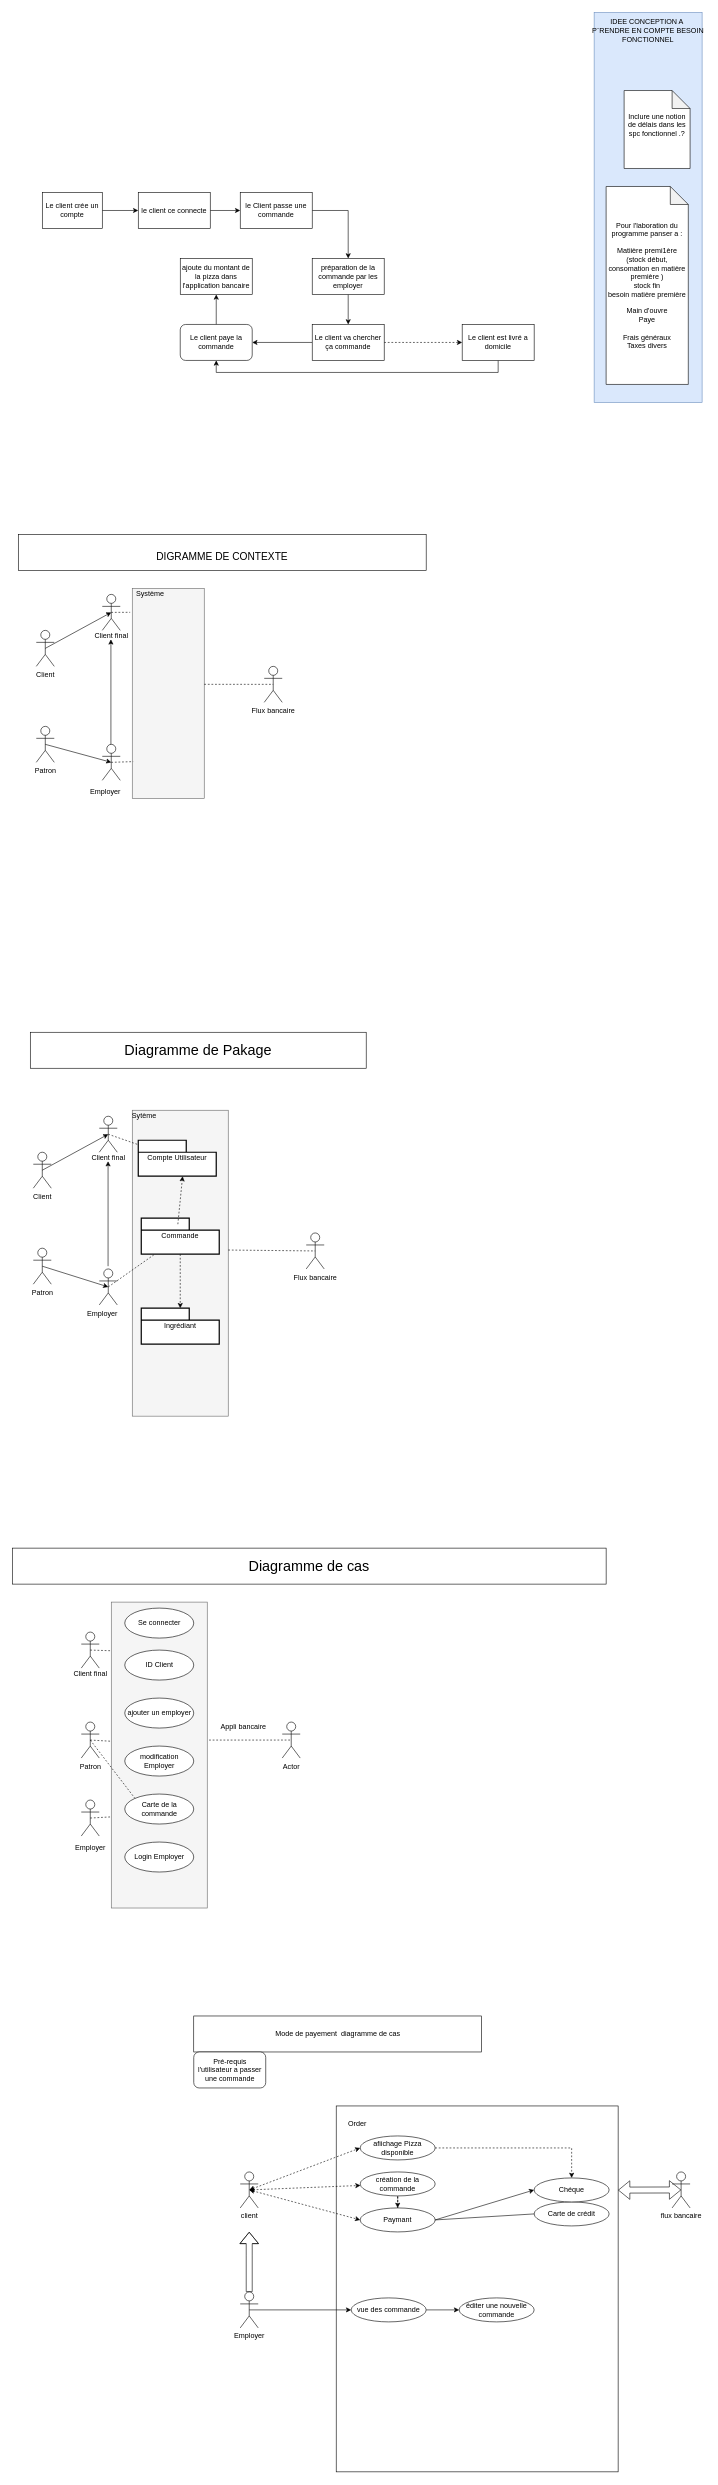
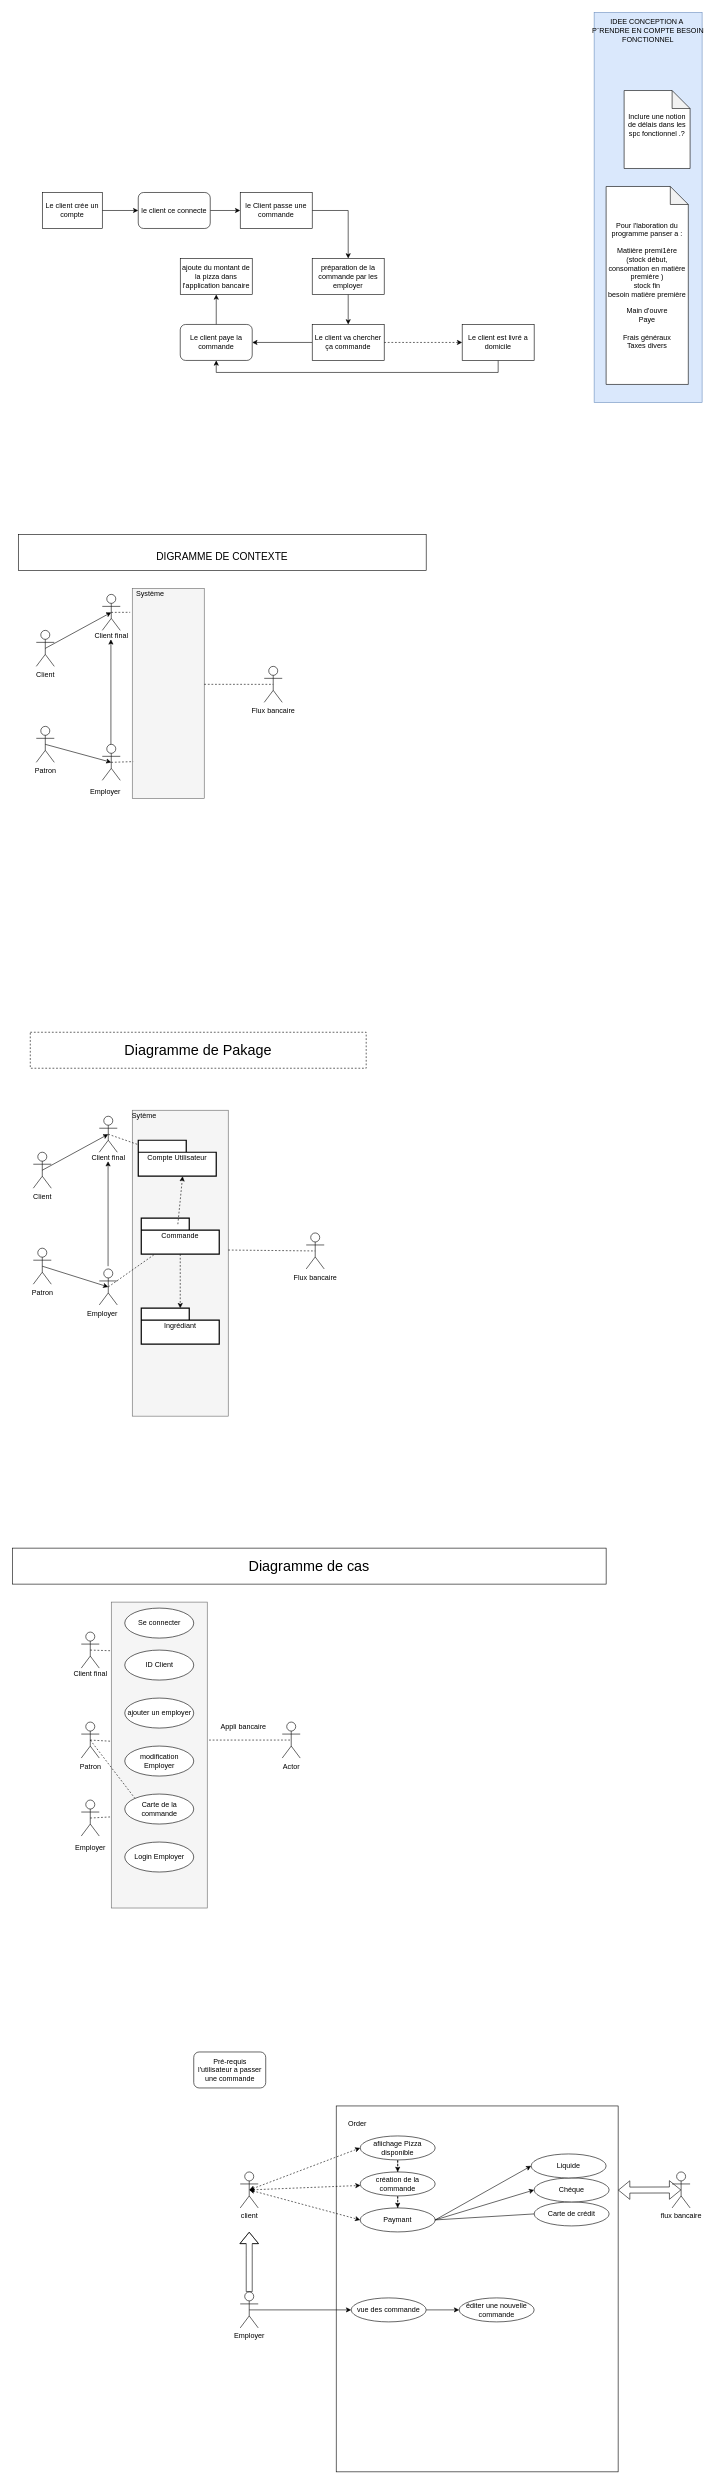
- <mxCell id="20" value="le client ce connecte " style="rounded=0;whiteSpace=wrap;html=1;" parent="1" vertex="1"><mxGeometry x="230" y="320" width="120" height="60" as="geometry" /></mxCell>
+ <mxCell id="20" value="le client ce connecte " style="whiteSpace=wrap;html=1;rounded=1;" parent="1" vertex="1"><mxGeometry x="230" y="320" width="120" height="60" as="geometry" /></mxCell>
- <mxCell id="50" value="&lt;font style=&quot;font-size: 24px&quot;&gt;Diagramme de Pakage &lt;/font&gt;" style="rounded=0;whiteSpace=wrap;html=1;" parent="1" vertex="1"><mxGeometry x="50" y="1720" width="560" height="60" as="geometry" /></mxCell>
+ <mxCell id="50" value="&lt;font style=&quot;font-size: 24px&quot;&gt;Diagramme de Pakage &lt;/font&gt;" style="rounded=0;whiteSpace=wrap;html=1;dashed=1;" parent="1" vertex="1"><mxGeometry x="50" y="1720" width="560" height="60" as="geometry" /></mxCell>
- <mxCell id="79" value="Mode de payement&amp;nbsp; diagramme de cas " style="rounded=0;whiteSpace=wrap;html=1;" vertex="1" parent="1"><mxGeometry x="322.5" y="3360" width="480" height="60" as="geometry" /></mxCell>
- <mxCell id="88" style="edgeStyle=orthogonalEdgeStyle;rounded=0;orthogonalLoop=1;jettySize=auto;html=1;dashed=1;" edge="1" parent="1" source="89" target="99"><mxGeometry relative="1" as="geometry" /></mxCell>
+ <mxCell id="88" style="edgeStyle=orthogonalEdgeStyle;rounded=0;orthogonalLoop=1;jettySize=auto;html=1;dashed=1;" edge="1" parent="1" source="89" target="92"><mxGeometry relative="1" as="geometry" /></mxCell>
+ <mxCell id="100" value="Liquide" style="ellipse;whiteSpace=wrap;html=1;" vertex="1" parent="1"><mxGeometry x="885" y="3590" width="125" height="40" as="geometry" /></mxCell>
+ <mxCell id="101" value="" style="endArrow=classic;html=1;exitX=1;exitY=0.5;exitDx=0;exitDy=0;entryX=0;entryY=0.5;entryDx=0;entryDy=0;" edge="1" parent="1" source="90" target="100"><mxGeometry width="50" height="50" relative="1" as="geometry"><mxPoint x="802.5" y="3780" as="sourcePoint" /><mxPoint x="852.5" y="3730" as="targetPoint" /></mxGeometry></mxCell>
